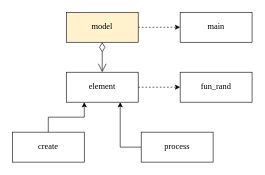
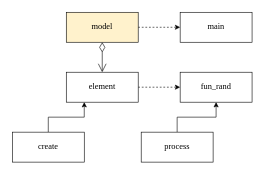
- <mxCell id="4" style="edgeStyle=orthogonalEdgeStyle;rounded=0;orthogonalLoop=1;jettySize=auto;html=1;entryX=0.75;entryY=1;entryDx=0;entryDy=0;" edge="1" parent="1" source="5" target="13"><mxGeometry relative="1" as="geometry" /></mxCell>
+ <mxCell id="4" style="edgeStyle=orthogonalEdgeStyle;rounded=0;orthogonalLoop=1;jettySize=auto;html=1;" edge="1" parent="1" source="5" target="7"><mxGeometry relative="1" as="geometry" /></mxCell>
